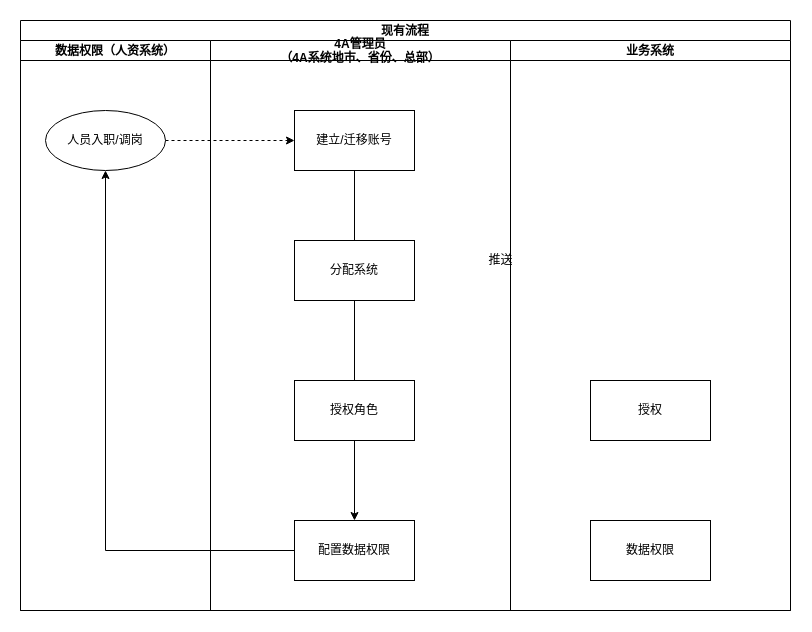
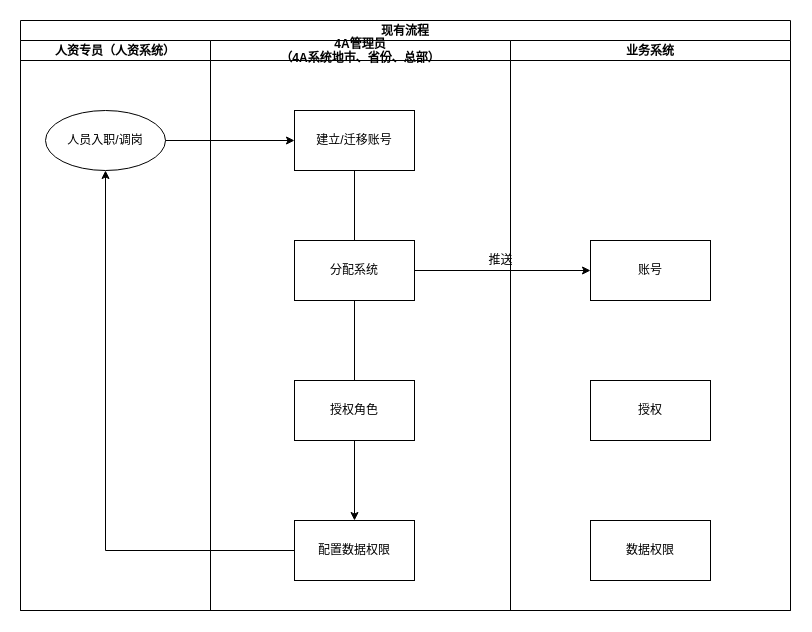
- <mxCell id="3" value="数据权限（人资系统）" style="swimlane;startSize=20;" parent="2" vertex="1"><mxGeometry y="20" width="190" height="570" as="geometry" /></mxCell>
+ <mxCell id="3" value="人资专员（人资系统）" style="swimlane;startSize=20;" parent="2" vertex="1"><mxGeometry y="20" width="190" height="570" as="geometry" /></mxCell>
- <mxCell id="15" value="" style="edgeStyle=orthogonalEdgeStyle;rounded=0;orthogonalLoop=1;jettySize=auto;html=1;dashed=1;" parent="2" source="4" target="7" edge="1"><mxGeometry relative="1" as="geometry" /></mxCell>
+ <mxCell id="15" value="" style="edgeStyle=orthogonalEdgeStyle;rounded=0;orthogonalLoop=1;jettySize=auto;html=1;" parent="2" source="4" target="7" edge="1"><mxGeometry relative="1" as="geometry" /></mxCell>
+ <mxCell id="16" value="" style="edgeStyle=orthogonalEdgeStyle;rounded=0;orthogonalLoop=1;jettySize=auto;html=1;exitX=1;exitY=0.5;exitDx=0;exitDy=0;" parent="2" source="10" target="12" edge="1"><mxGeometry relative="1" as="geometry" /></mxCell>
+ <mxCell id="12" value="账号" style="whiteSpace=wrap;html=1;rounded=0;" parent="11" vertex="1"><mxGeometry x="80" y="200" width="120" height="60" as="geometry" /></mxCell>
